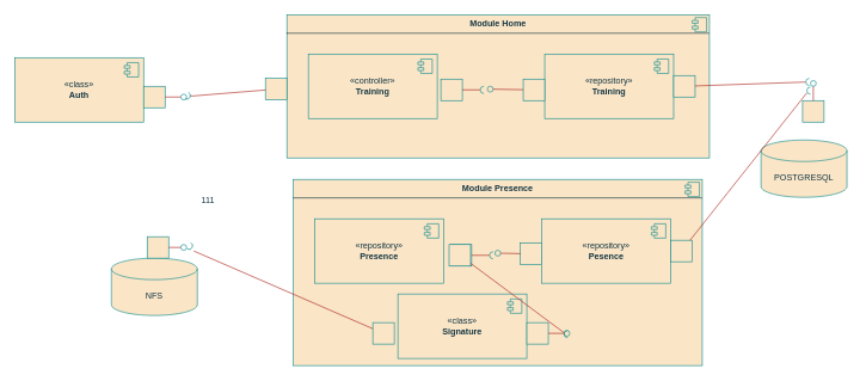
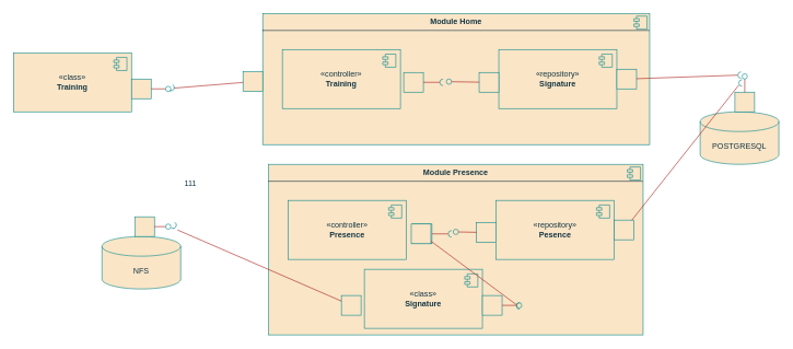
- <mxCell id="6" value="«repository»&lt;br&gt;&lt;b&gt;Training&lt;/b&gt;" style="html=1;dropTarget=0;whiteSpace=wrap;strokeColor=#0F8B8D;fontColor=#143642;fillColor=#FAE5C7;" vertex="1" parent="1"><mxGeometry x="760" y="75" width="180" height="90" as="geometry" /></mxCell>
+ <mxCell id="6" value="«repository»&lt;br&gt;&lt;b&gt;Signature&lt;/b&gt;" style="html=1;dropTarget=0;whiteSpace=wrap;strokeColor=#0F8B8D;fontColor=#143642;fillColor=#FAE5C7;" vertex="1" parent="1"><mxGeometry x="760" y="75" width="180" height="90" as="geometry" /></mxCell>
- <mxCell id="8" value="«class»&lt;br&gt;&lt;b&gt;Auth&lt;/b&gt;" style="html=1;dropTarget=0;whiteSpace=wrap;strokeColor=#0F8B8D;fontColor=#143642;fillColor=#FAE5C7;" vertex="1" parent="1"><mxGeometry x="20" y="80" width="180" height="90" as="geometry" /></mxCell>
+ <mxCell id="8" value="«class»&lt;br&gt;&lt;b&gt;Training&lt;/b&gt;" style="html=1;dropTarget=0;whiteSpace=wrap;strokeColor=#0F8B8D;fontColor=#143642;fillColor=#FAE5C7;" vertex="1" parent="1"><mxGeometry x="20" y="80" width="180" height="90" as="geometry" /></mxCell>
- <mxCell id="10" value="POSTGRESQL" style="shape=cylinder3;whiteSpace=wrap;html=1;boundedLbl=1;backgroundOutline=1;size=15;strokeColor=#0F8B8D;fontColor=#143642;fillColor=#FAE5C7;" vertex="1" parent="1"><mxGeometry x="1062" y="195" width="120" height="80" as="geometry" /></mxCell>
+ <mxCell id="10" value="POSTGRESQL" style="shape=cylinder3;whiteSpace=wrap;html=1;boundedLbl=1;backgroundOutline=1;size=15;strokeColor=#0F8B8D;fontColor=#143642;fillColor=#FAE5C7;" vertex="1" parent="1"><mxGeometry x="1067" y="170" width="120" height="80" as="geometry" /></mxCell>
- <mxCell id="13" value="«repository»&lt;br&gt;&lt;b&gt;Presence&lt;/b&gt;" style="html=1;dropTarget=0;whiteSpace=wrap;strokeColor=#0F8B8D;fontColor=#143642;fillColor=#FAE5C7;" vertex="1" parent="1"><mxGeometry x="439" y="305" width="180" height="90" as="geometry" /></mxCell>
+ <mxCell id="13" value="«controller»&lt;br&gt;&lt;b&gt;Presence&lt;/b&gt;" style="html=1;dropTarget=0;whiteSpace=wrap;strokeColor=#0F8B8D;fontColor=#143642;fillColor=#FAE5C7;" vertex="1" parent="1"><mxGeometry x="439" y="305" width="180" height="90" as="geometry" /></mxCell>
